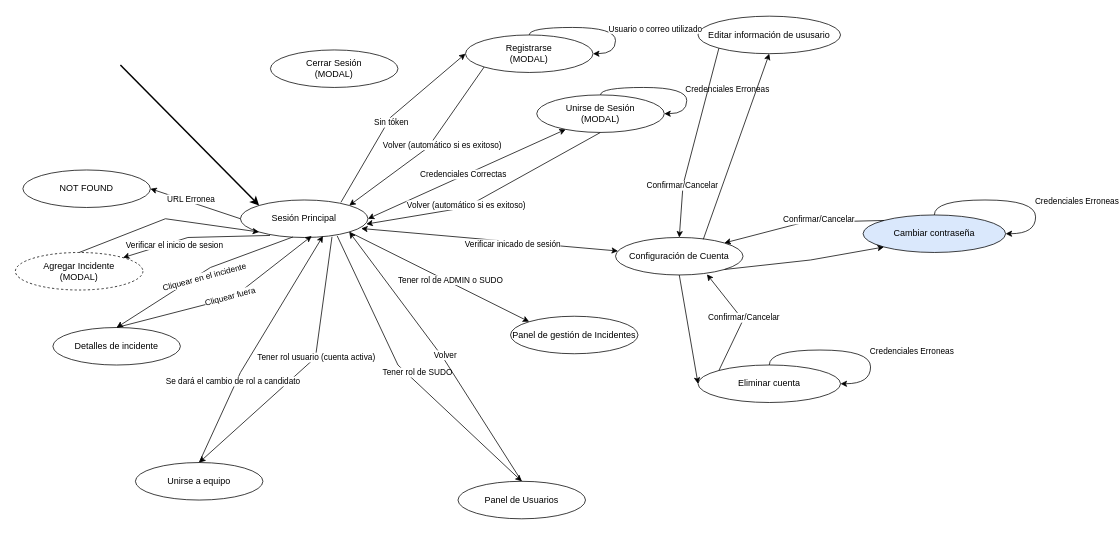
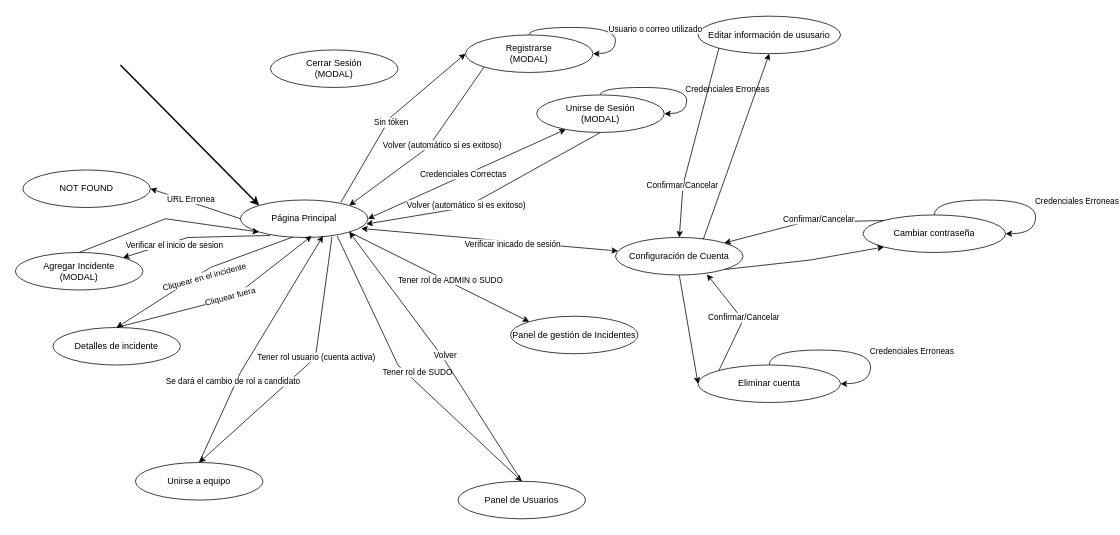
- <mxCell id="13" value="Sesión Principal" style="ellipse;whiteSpace=wrap;html=1;" vertex="1" parent="1"><mxGeometry x="320" y="266" width="170" height="50" as="geometry" /></mxCell>
+ <mxCell id="13" value="Página Principal" style="ellipse;whiteSpace=wrap;html=1;" vertex="1" parent="1"><mxGeometry x="320" y="266" width="170" height="50" as="geometry" /></mxCell>
- <mxCell id="23" value="Cambiar contraseña" style="ellipse;whiteSpace=wrap;html=1;fillColor=#dae8fc;" vertex="1" parent="1"><mxGeometry x="1150" y="285.97" width="190" height="50" as="geometry" /></mxCell>
+ <mxCell id="23" value="Cambiar contraseña" style="ellipse;whiteSpace=wrap;html=1;" vertex="1" parent="1"><mxGeometry x="1150" y="285.97" width="190" height="50" as="geometry" /></mxCell>
- <mxCell id="16" value="Agregar Incidente&lt;div&gt;(MODAL)&lt;/div&gt;" style="ellipse;whiteSpace=wrap;html=1;dashed=1;" vertex="1" parent="1"><mxGeometry x="20" y="336" width="170" height="50" as="geometry" /></mxCell>
+ <mxCell id="16" value="Agregar Incidente&lt;div&gt;(MODAL)&lt;/div&gt;" style="ellipse;whiteSpace=wrap;html=1;" vertex="1" parent="1"><mxGeometry x="20" y="336" width="170" height="50" as="geometry" /></mxCell>
